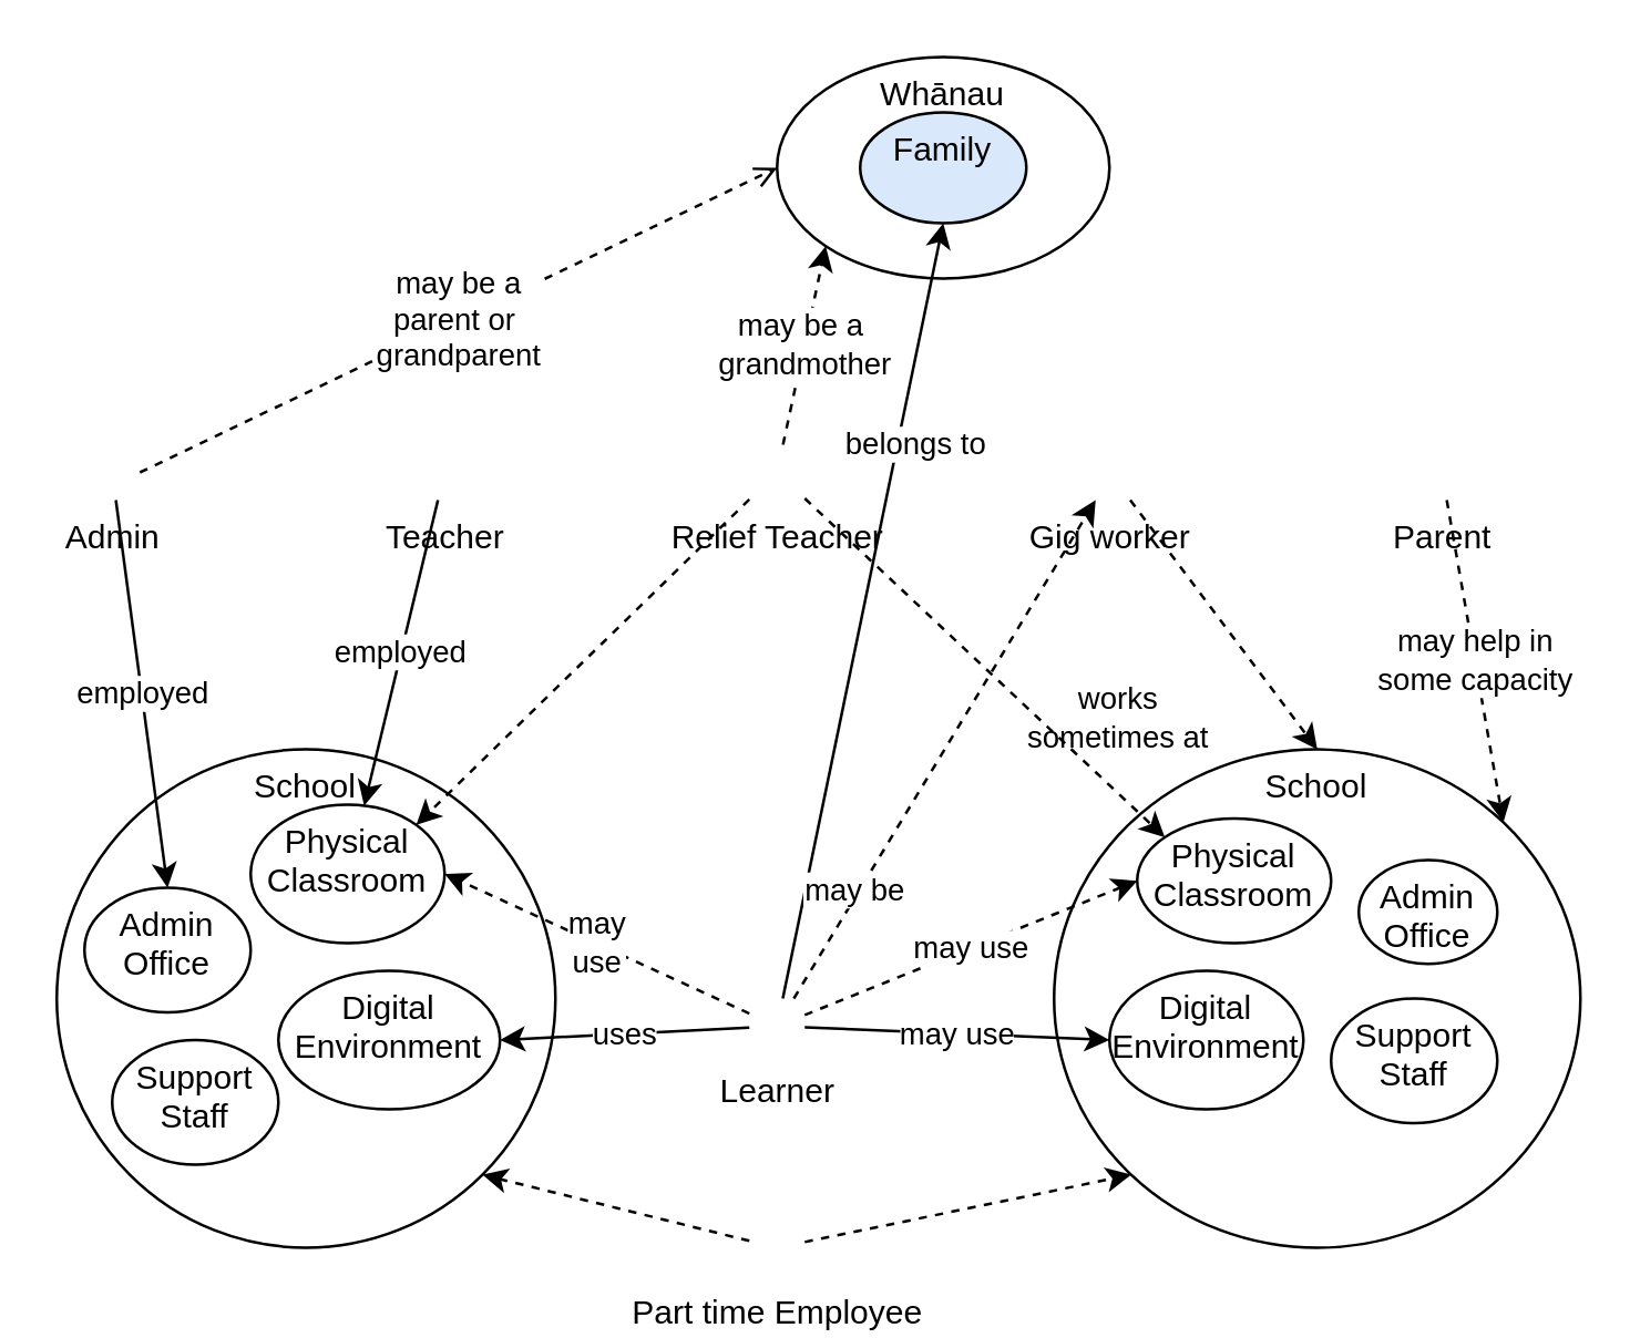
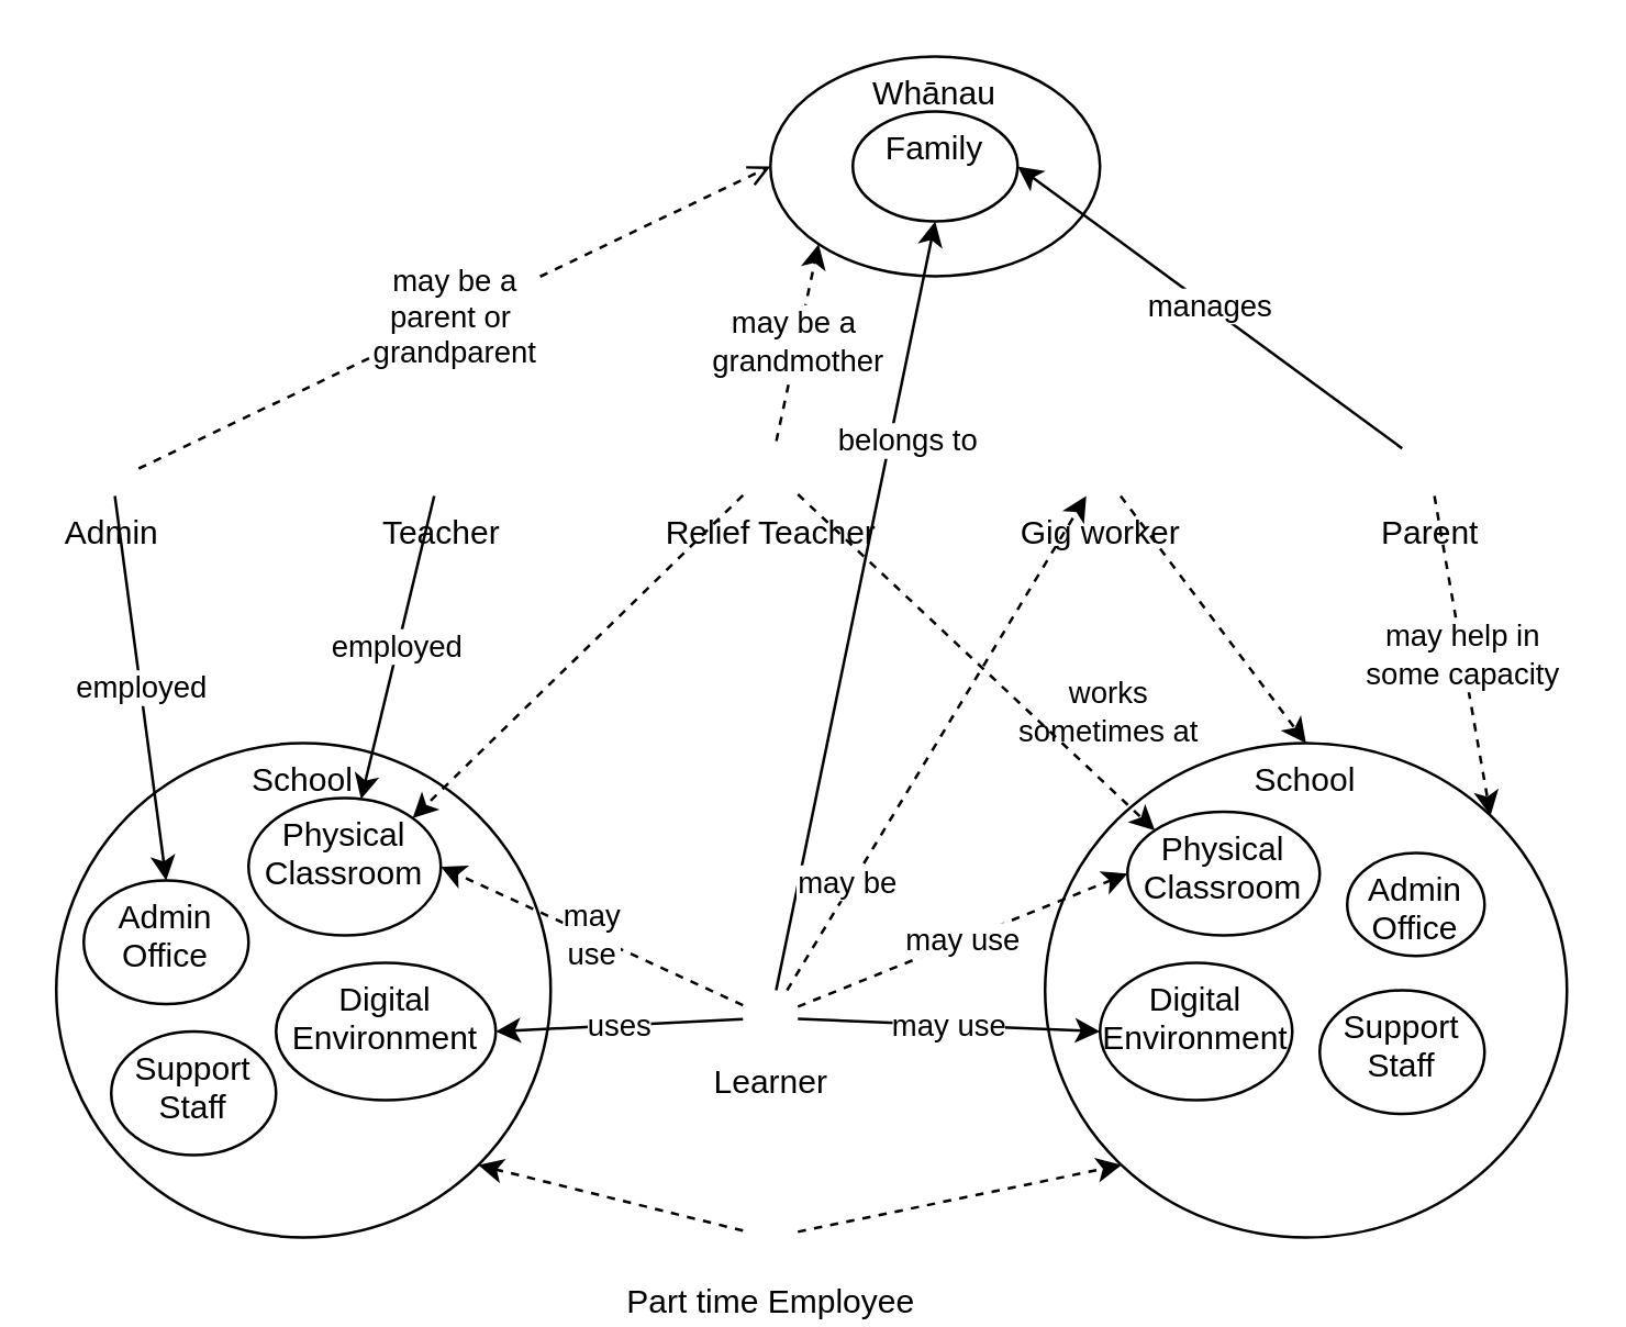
- <mxCell id="8" value="Family" style="ellipse;whiteSpace=wrap;html=1;rounded=0;verticalAlign=top;container=1;collapsible=0;recursiveResize=0;fillColor=#dae8fc;" vertex="1" parent="7"><mxGeometry x="30" y="20" width="60" height="40" as="geometry" /></mxCell>
+ <mxCell id="8" value="Family" style="ellipse;whiteSpace=wrap;html=1;rounded=0;verticalAlign=top;container=1;collapsible=0;recursiveResize=0;" vertex="1" parent="7"><mxGeometry x="30" y="20" width="60" height="40" as="geometry" /></mxCell>
+ <mxCell id="36" value="manages" style="edgeStyle=none;rounded=0;orthogonalLoop=1;jettySize=auto;html=1;entryX=1;entryY=0.5;entryDx=0;entryDy=0;" edge="1" parent="1" source="38" target="8"><mxGeometry relative="1" as="geometry" /></mxCell>
